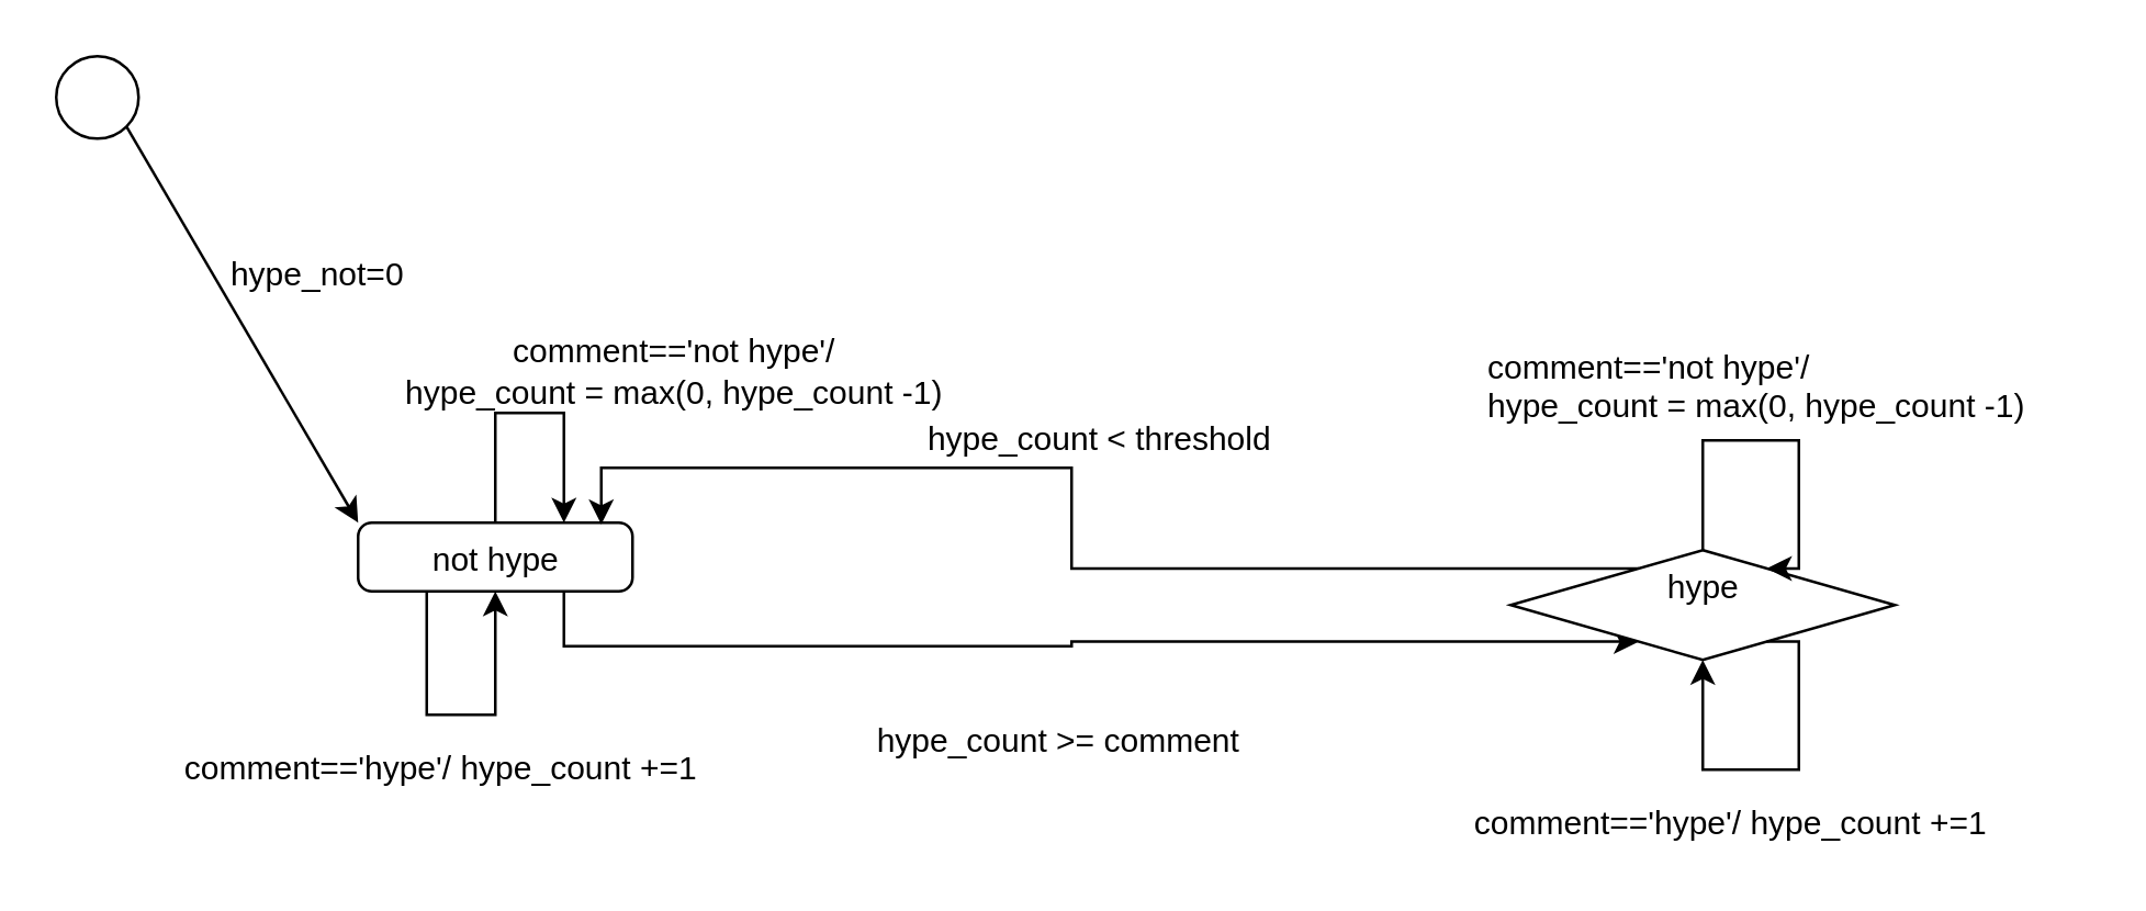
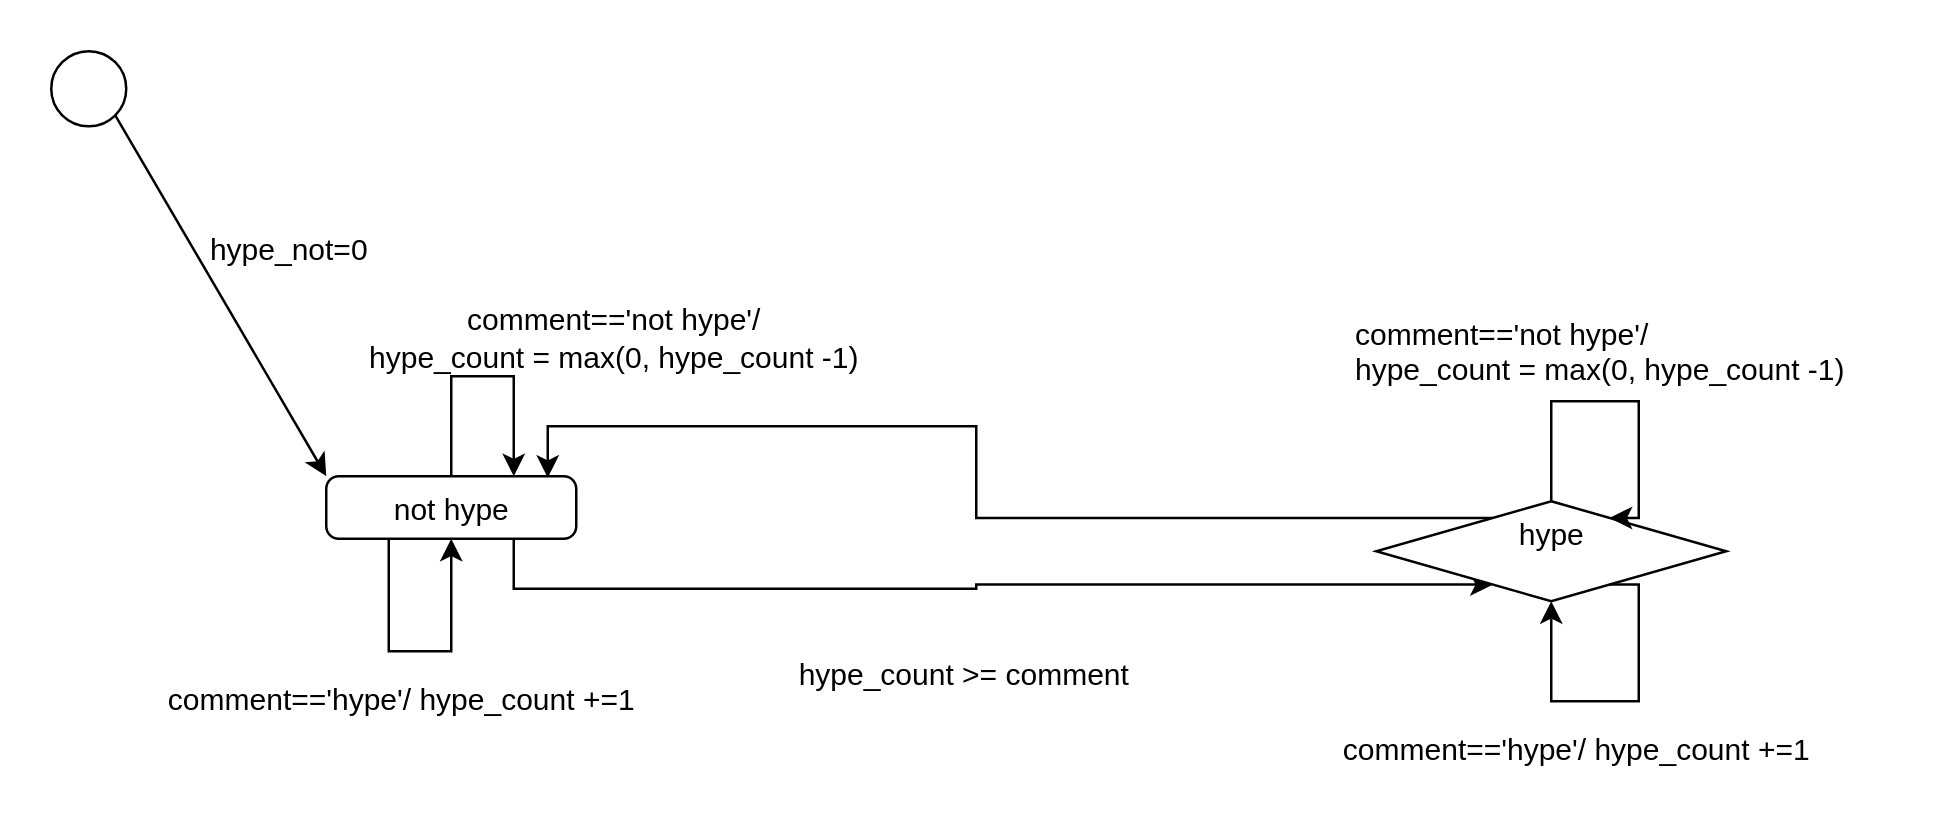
- <mxCell id="14" value="hype_count &amp;lt; threshold" style="text;html=1;align=center;verticalAlign=middle;resizable=0;points=[];autosize=1;" vertex="1" parent="1"><mxGeometry x="330" y="150" width="140" height="20" as="geometry" /></mxCell>
